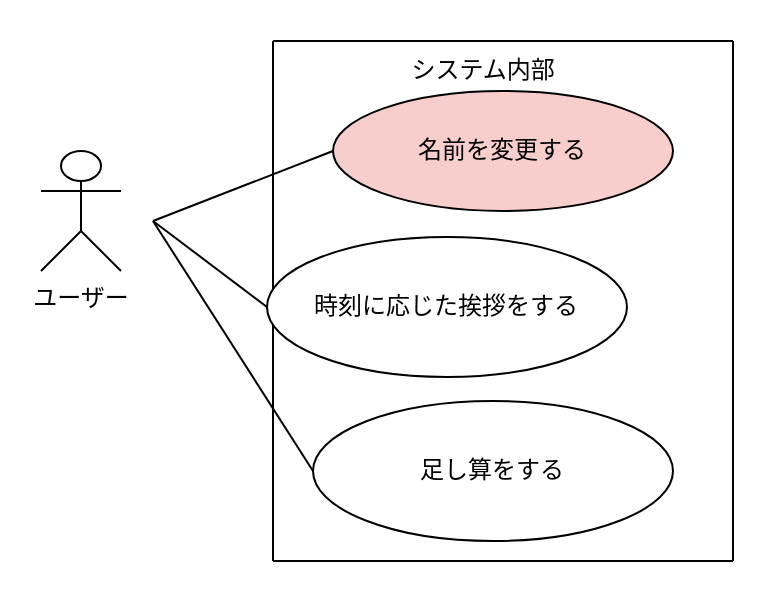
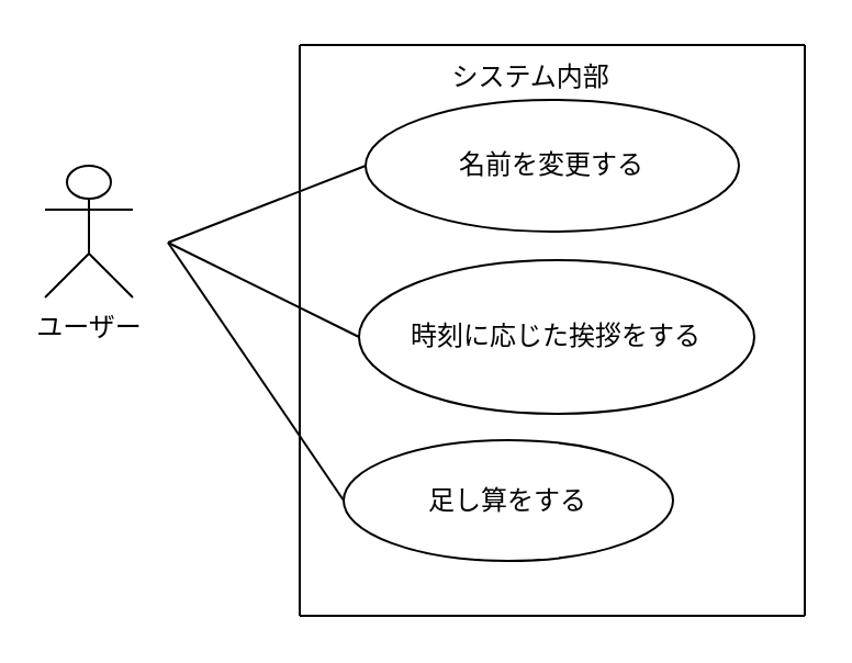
- <mxCell id="7" value="名前を変更する" style="ellipse;whiteSpace=wrap;html=1;fillColor=#f8cecc;" parent="1" vertex="1"><mxGeometry x="166" y="45" width="170" height="60" as="geometry" /></mxCell>
+ <mxCell id="7" value="名前を変更する" style="ellipse;whiteSpace=wrap;html=1;" parent="1" vertex="1"><mxGeometry x="166" y="45" width="170" height="60" as="geometry" /></mxCell>
- <mxCell id="9" value="時刻に応じた挨拶をする" style="ellipse;whiteSpace=wrap;html=1;" parent="1" vertex="1"><mxGeometry x="133" y="118" width="180" height="70" as="geometry" /></mxCell>
+ <mxCell id="9" value="時刻に応じた挨拶をする" style="ellipse;whiteSpace=wrap;html=1;" parent="1" vertex="1"><mxGeometry x="163" y="118" width="180" height="70" as="geometry" /></mxCell>
- <mxCell id="12" value="足し算をする" style="ellipse;whiteSpace=wrap;html=1;" vertex="1" parent="1"><mxGeometry x="156" y="200" width="180" height="70" as="geometry" /></mxCell>
+ <mxCell id="12" value="足し算をする" style="ellipse;whiteSpace=wrap;html=1;" vertex="1" parent="1"><mxGeometry x="156" y="200" width="150" height="55" as="geometry" /></mxCell>
